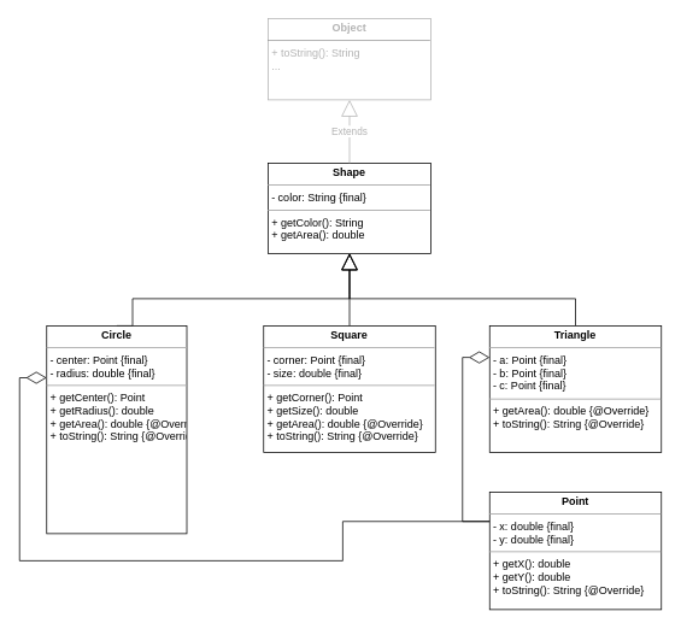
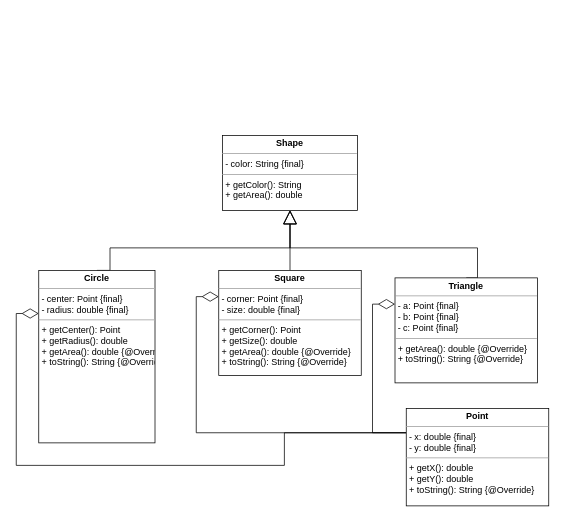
- <mxCell id="9" value="&lt;p style=&quot;margin: 0px ; margin-top: 4px ; text-align: center&quot;&gt;&lt;b&gt;Object&lt;/b&gt;&lt;/p&gt;&lt;hr size=&quot;1&quot;&gt;&lt;p style=&quot;margin: 0px ; margin-left: 4px&quot;&gt;+ toString(): String&lt;/p&gt;&lt;p style=&quot;margin: 0px ; margin-left: 4px&quot;&gt;...&lt;/p&gt;" style="verticalAlign=top;align=left;overflow=fill;fontSize=12;fontFamily=Helvetica;html=1;strokeColor=#B3B3B3;fillColor=#FFFFFF;fontColor=#B3B3B3;" parent="1" vertex="1"><mxGeometry x="265" y="20" width="180" height="90" as="geometry" /></mxCell>
- <mxCell id="10" value="Extends" style="endArrow=block;endSize=16;endFill=0;html=1;entryX=0.5;entryY=1;entryDx=0;entryDy=0;exitX=0.5;exitY=0;exitDx=0;exitDy=0;strokeColor=#B3B3B3;fontColor=#B3B3B3;" parent="1" source="2" target="9" edge="1"><mxGeometry width="160" relative="1" as="geometry"><mxPoint x="50" y="240" as="sourcePoint" /><mxPoint x="210" y="240" as="targetPoint" /></mxGeometry></mxCell>
- <mxCell id="8" value="&lt;p style=&quot;margin: 0px ; margin-top: 4px ; text-align: center&quot;&gt;&lt;b&gt;Triangle&lt;/b&gt;&lt;/p&gt;&lt;hr size=&quot;1&quot;&gt;&lt;p style=&quot;margin: 0px ; margin-left: 4px&quot;&gt;- a: Point {final}&lt;/p&gt;&lt;p style=&quot;margin: 0px ; margin-left: 4px&quot;&gt;- b: Point {final}&lt;/p&gt;&lt;p style=&quot;margin: 0px ; margin-left: 4px&quot;&gt;- c: Point {final}&lt;/p&gt;&lt;hr size=&quot;1&quot;&gt;&lt;p style=&quot;margin: 0px ; margin-left: 4px&quot;&gt;&lt;span&gt;+ getArea(): double {@Override}&lt;/span&gt;&lt;br&gt;&lt;/p&gt;&lt;p style=&quot;margin: 0px ; margin-left: 4px&quot;&gt;+ toString(): String {@Override}&lt;/p&gt;" style="verticalAlign=top;align=left;overflow=fill;fontSize=12;fontFamily=Helvetica;html=1;" parent="1" vertex="1"><mxGeometry x="510" y="360" width="190" height="140" as="geometry" /></mxCell>
+ <mxCell id="8" value="&lt;p style=&quot;margin: 0px ; margin-top: 4px ; text-align: center&quot;&gt;&lt;b&gt;Triangle&lt;/b&gt;&lt;/p&gt;&lt;hr size=&quot;1&quot;&gt;&lt;p style=&quot;margin: 0px ; margin-left: 4px&quot;&gt;- a: Point {final}&lt;/p&gt;&lt;p style=&quot;margin: 0px ; margin-left: 4px&quot;&gt;- b: Point {final}&lt;/p&gt;&lt;p style=&quot;margin: 0px ; margin-left: 4px&quot;&gt;- c: Point {final}&lt;/p&gt;&lt;hr size=&quot;1&quot;&gt;&lt;p style=&quot;margin: 0px ; margin-left: 4px&quot;&gt;&lt;span&gt;+ getArea(): double {@Override}&lt;/span&gt;&lt;br&gt;&lt;/p&gt;&lt;p style=&quot;margin: 0px ; margin-left: 4px&quot;&gt;+ toString(): String {@Override}&lt;/p&gt;" style="verticalAlign=top;align=left;overflow=fill;fontSize=12;fontFamily=Helvetica;html=1;" parent="1" vertex="1"><mxGeometry x="495" y="370" width="190" height="140" as="geometry" /></mxCell>
+ <mxCell id="13" style="edgeStyle=orthogonalEdgeStyle;rounded=0;orthogonalLoop=1;jettySize=auto;html=1;exitX=0;exitY=0.25;exitDx=0;exitDy=0;entryX=0;entryY=0.25;entryDx=0;entryDy=0;startSize=6;endArrow=diamondThin;endFill=0;endSize=20;strokeColor=#000000;strokeWidth=1;fontColor=#B3B3B3;" parent="1" source="14" target="6" edge="1"><mxGeometry relative="1" as="geometry" /></mxCell>
